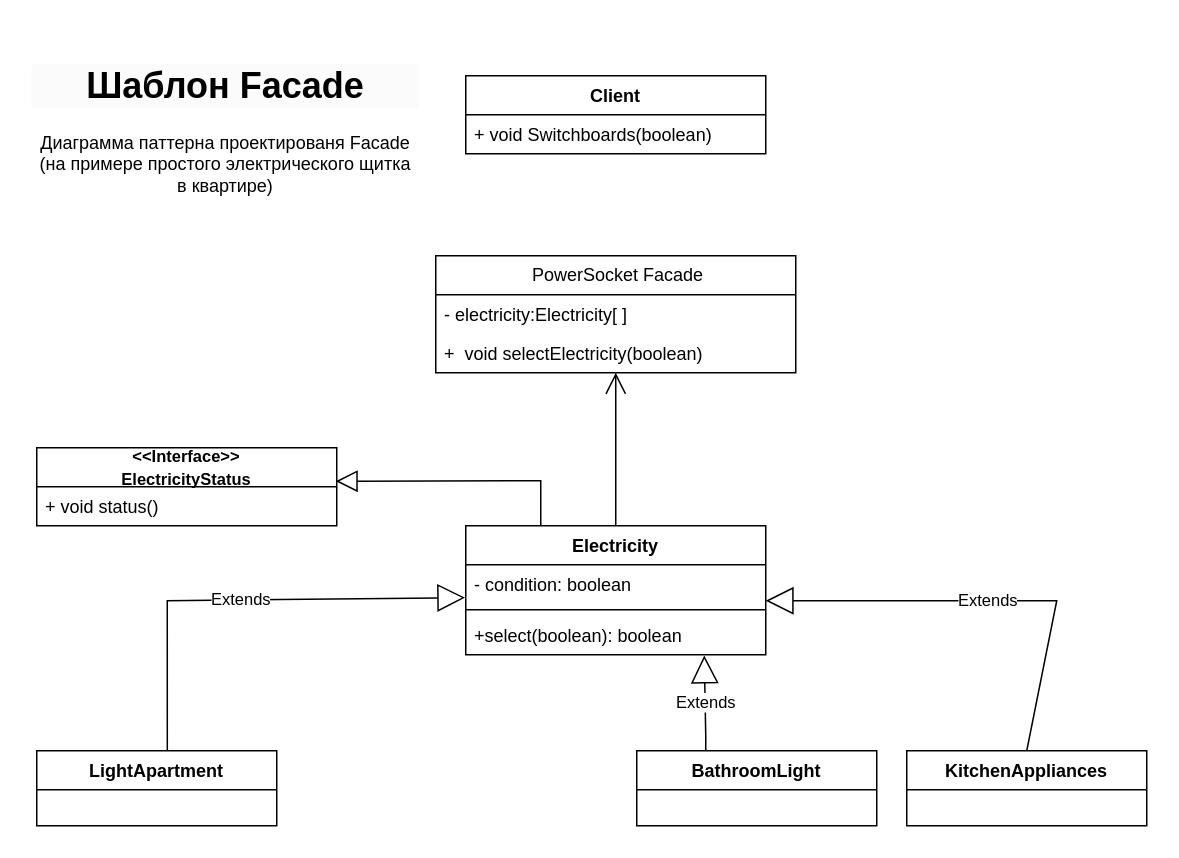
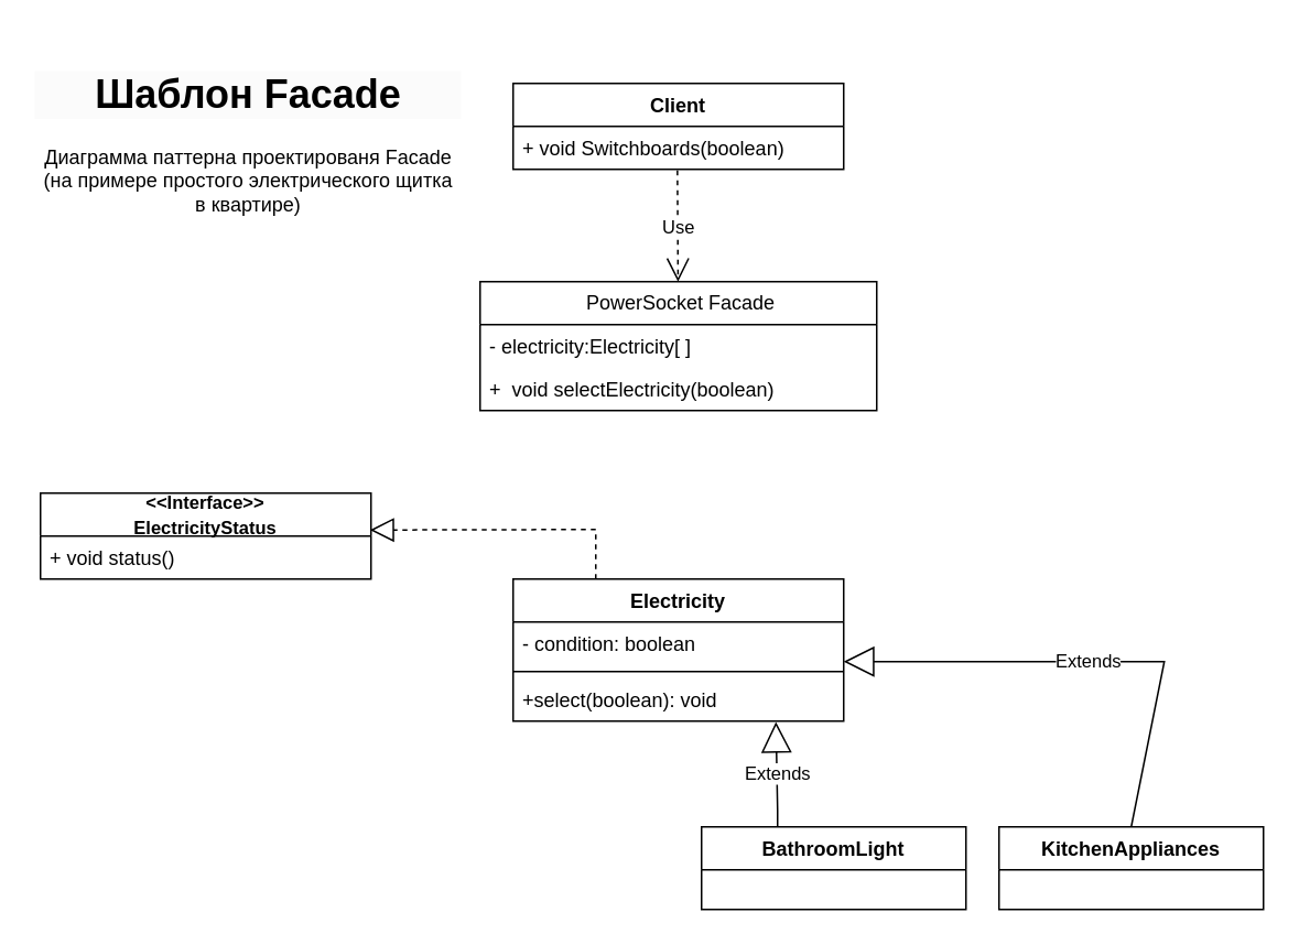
+ <mxCell id="21" value="Use" style="endArrow=open;endSize=12;dashed=1;html=1;rounded=0;exitX=0.497;exitY=1.025;exitDx=0;exitDy=0;exitPerimeter=0;" parent="1" source="9" target="2" edge="1"><mxGeometry width="160" relative="1" as="geometry"><mxPoint x="384" y="140" as="sourcePoint" /><mxPoint x="544" y="140" as="targetPoint" /></mxGeometry></mxCell>
- <mxCell id="22" value="" style="endArrow=open;endFill=1;endSize=12;html=1;rounded=0;exitX=0.5;exitY=0;exitDx=0;exitDy=0;" parent="1" source="11" target="4" edge="1"><mxGeometry width="160" relative="1" as="geometry"><mxPoint x="220" y="140" as="sourcePoint" /><mxPoint x="410" y="280" as="targetPoint" /></mxGeometry></mxCell>
- <mxCell id="20" value="" style="endArrow=block;dashed=0;endFill=0;endSize=12;html=1;rounded=0;exitX=0.25;exitY=0;exitDx=0;exitDy=0;entryX=0.997;entryY=0.429;entryDx=0;entryDy=0;entryPerimeter=0;" parent="1" source="11" target="18" edge="1"><mxGeometry width="160" relative="1" as="geometry"><mxPoint x="384" y="600" as="sourcePoint" /><mxPoint x="230" y="320" as="targetPoint" /><Array as="points"><mxPoint x="360" y="320" /></Array></mxGeometry></mxCell>
+ <mxCell id="20" value="" style="endArrow=block;dashed=1;endFill=0;endSize=12;html=1;rounded=0;exitX=0.25;exitY=0;exitDx=0;exitDy=0;entryX=0.997;entryY=0.429;entryDx=0;entryDy=0;entryPerimeter=0;" parent="1" source="11" target="18" edge="1"><mxGeometry width="160" relative="1" as="geometry"><mxPoint x="384" y="600" as="sourcePoint" /><mxPoint x="230" y="320" as="targetPoint" /><Array as="points"><mxPoint x="360" y="320" /></Array></mxGeometry></mxCell>
- <mxCell id="15" value="Extends" style="endArrow=block;endSize=16;endFill=0;html=1;rounded=0;exitX=0.544;exitY=0;exitDx=0;exitDy=0;exitPerimeter=0;entryX=-0.002;entryY=0.844;entryDx=0;entryDy=0;entryPerimeter=0;" parent="1" source="6" target="12" edge="1"><mxGeometry width="160" relative="1" as="geometry"><mxPoint x="150" y="405.5" as="sourcePoint" /><mxPoint x="300" y="398" as="targetPoint" /><Array as="points"><mxPoint x="111" y="400" /></Array></mxGeometry></mxCell>
- <mxCell id="14" value="+select(boolean): boolean" style="text;strokeColor=none;fillColor=none;align=left;verticalAlign=top;spacingLeft=4;spacingRight=4;overflow=hidden;rotatable=0;points=[[0,0.5],[1,0.5]];portConstraint=eastwest;whiteSpace=wrap;html=1;" parent="11" vertex="1"><mxGeometry y="60" width="200" height="26" as="geometry" /></mxCell>
+ <mxCell id="14" value="+select(boolean): void" style="text;strokeColor=none;fillColor=none;align=left;verticalAlign=top;spacingLeft=4;spacingRight=4;overflow=hidden;rotatable=0;points=[[0,0.5],[1,0.5]];portConstraint=eastwest;whiteSpace=wrap;html=1;" parent="11" vertex="1"><mxGeometry y="60" width="200" height="26" as="geometry" /></mxCell>
- <mxCell id="6" value="LightApartment" style="swimlane;fontStyle=1;align=center;verticalAlign=top;childLayout=stackLayout;horizontal=1;startSize=26;horizontalStack=0;resizeParent=1;resizeParentMax=0;resizeLast=0;collapsible=1;marginBottom=0;whiteSpace=wrap;html=1;" parent="1" vertex="1"><mxGeometry x="24" y="500" width="160" height="50" as="geometry" /></mxCell>
